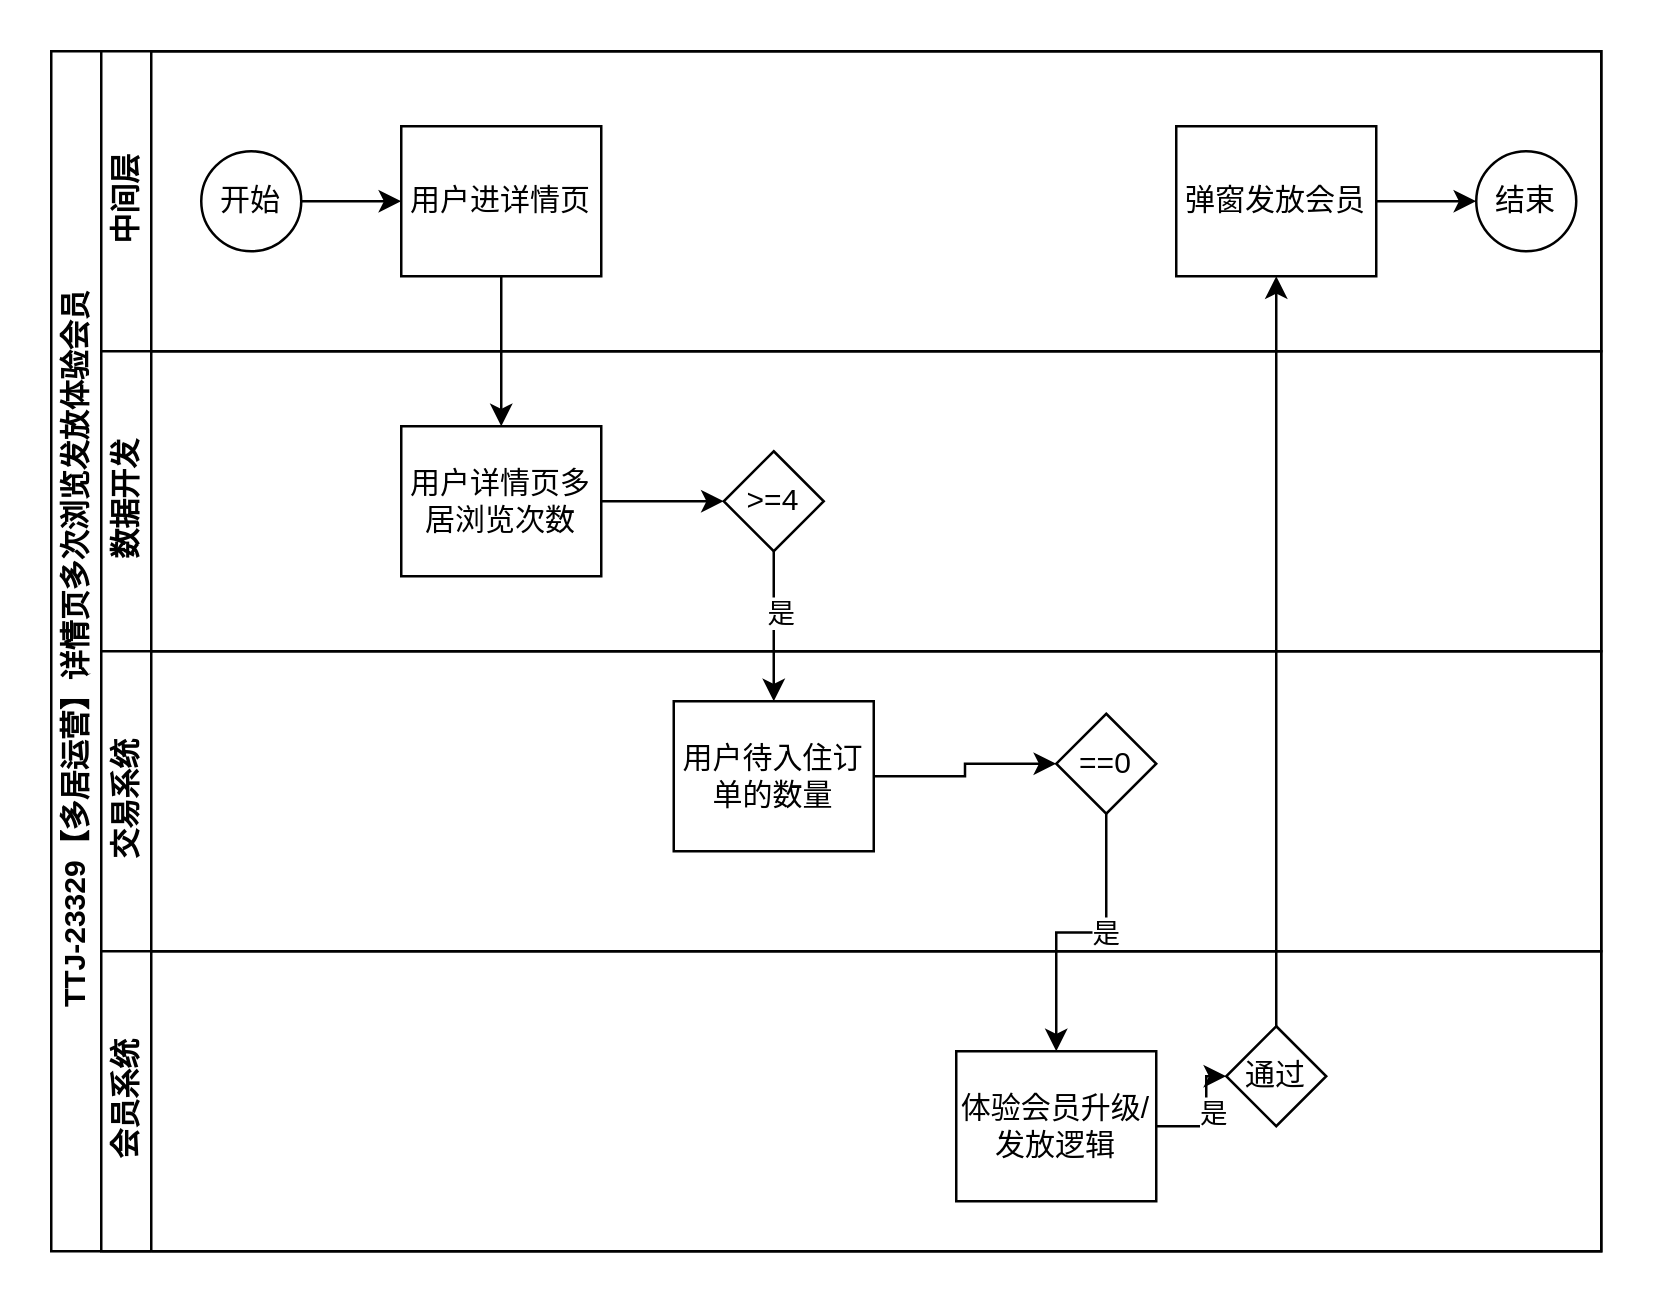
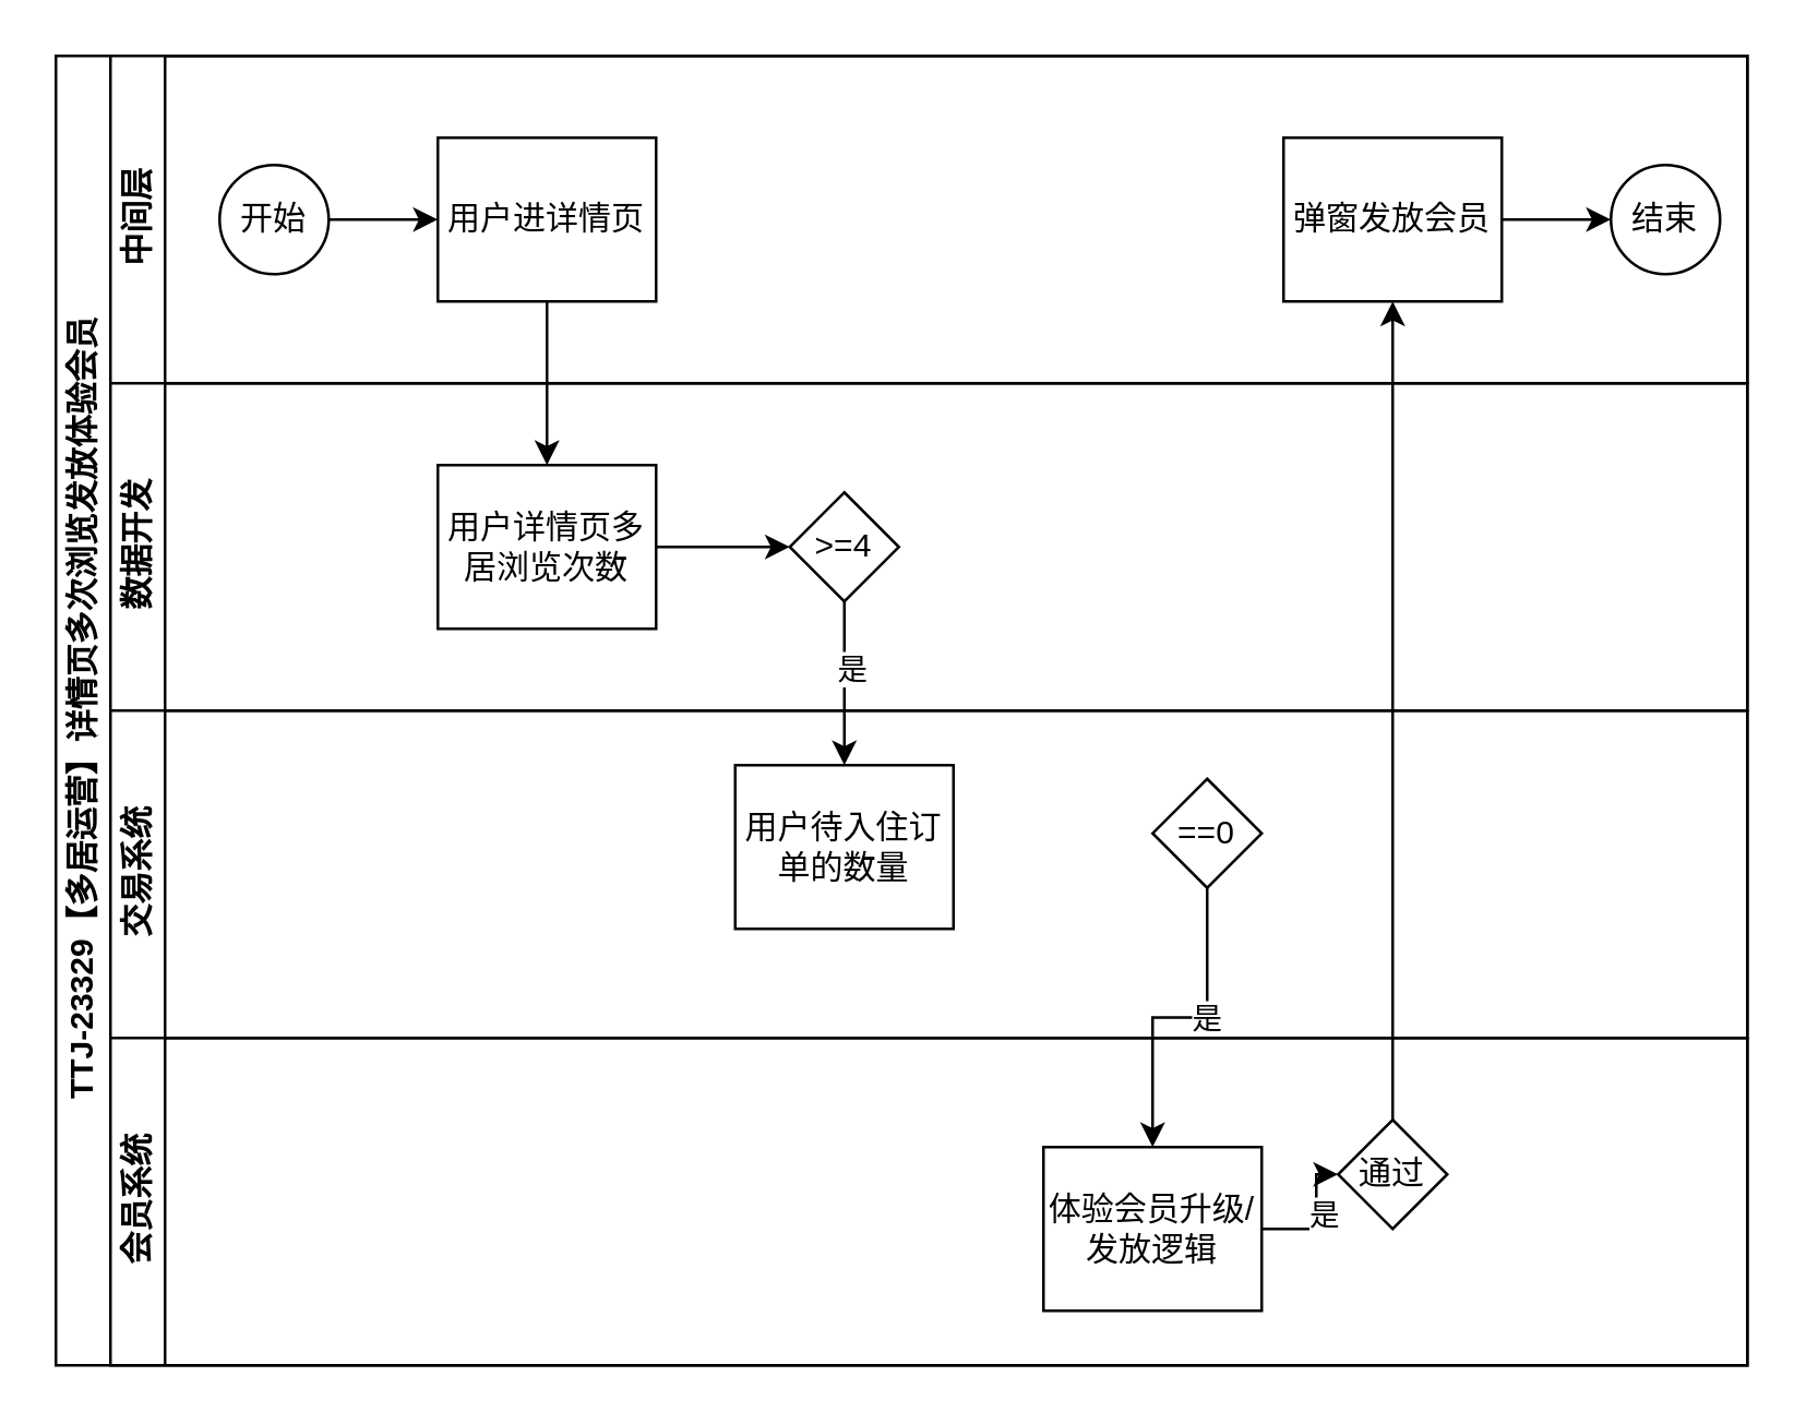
- <mxCell id="15" value="" style="edgeStyle=orthogonalEdgeStyle;rounded=0;orthogonalLoop=1;jettySize=auto;html=1;endArrow=classic;endFill=1;" edge="1" parent="14" source="16" target="17"><mxGeometry relative="1" as="geometry" /></mxCell>
